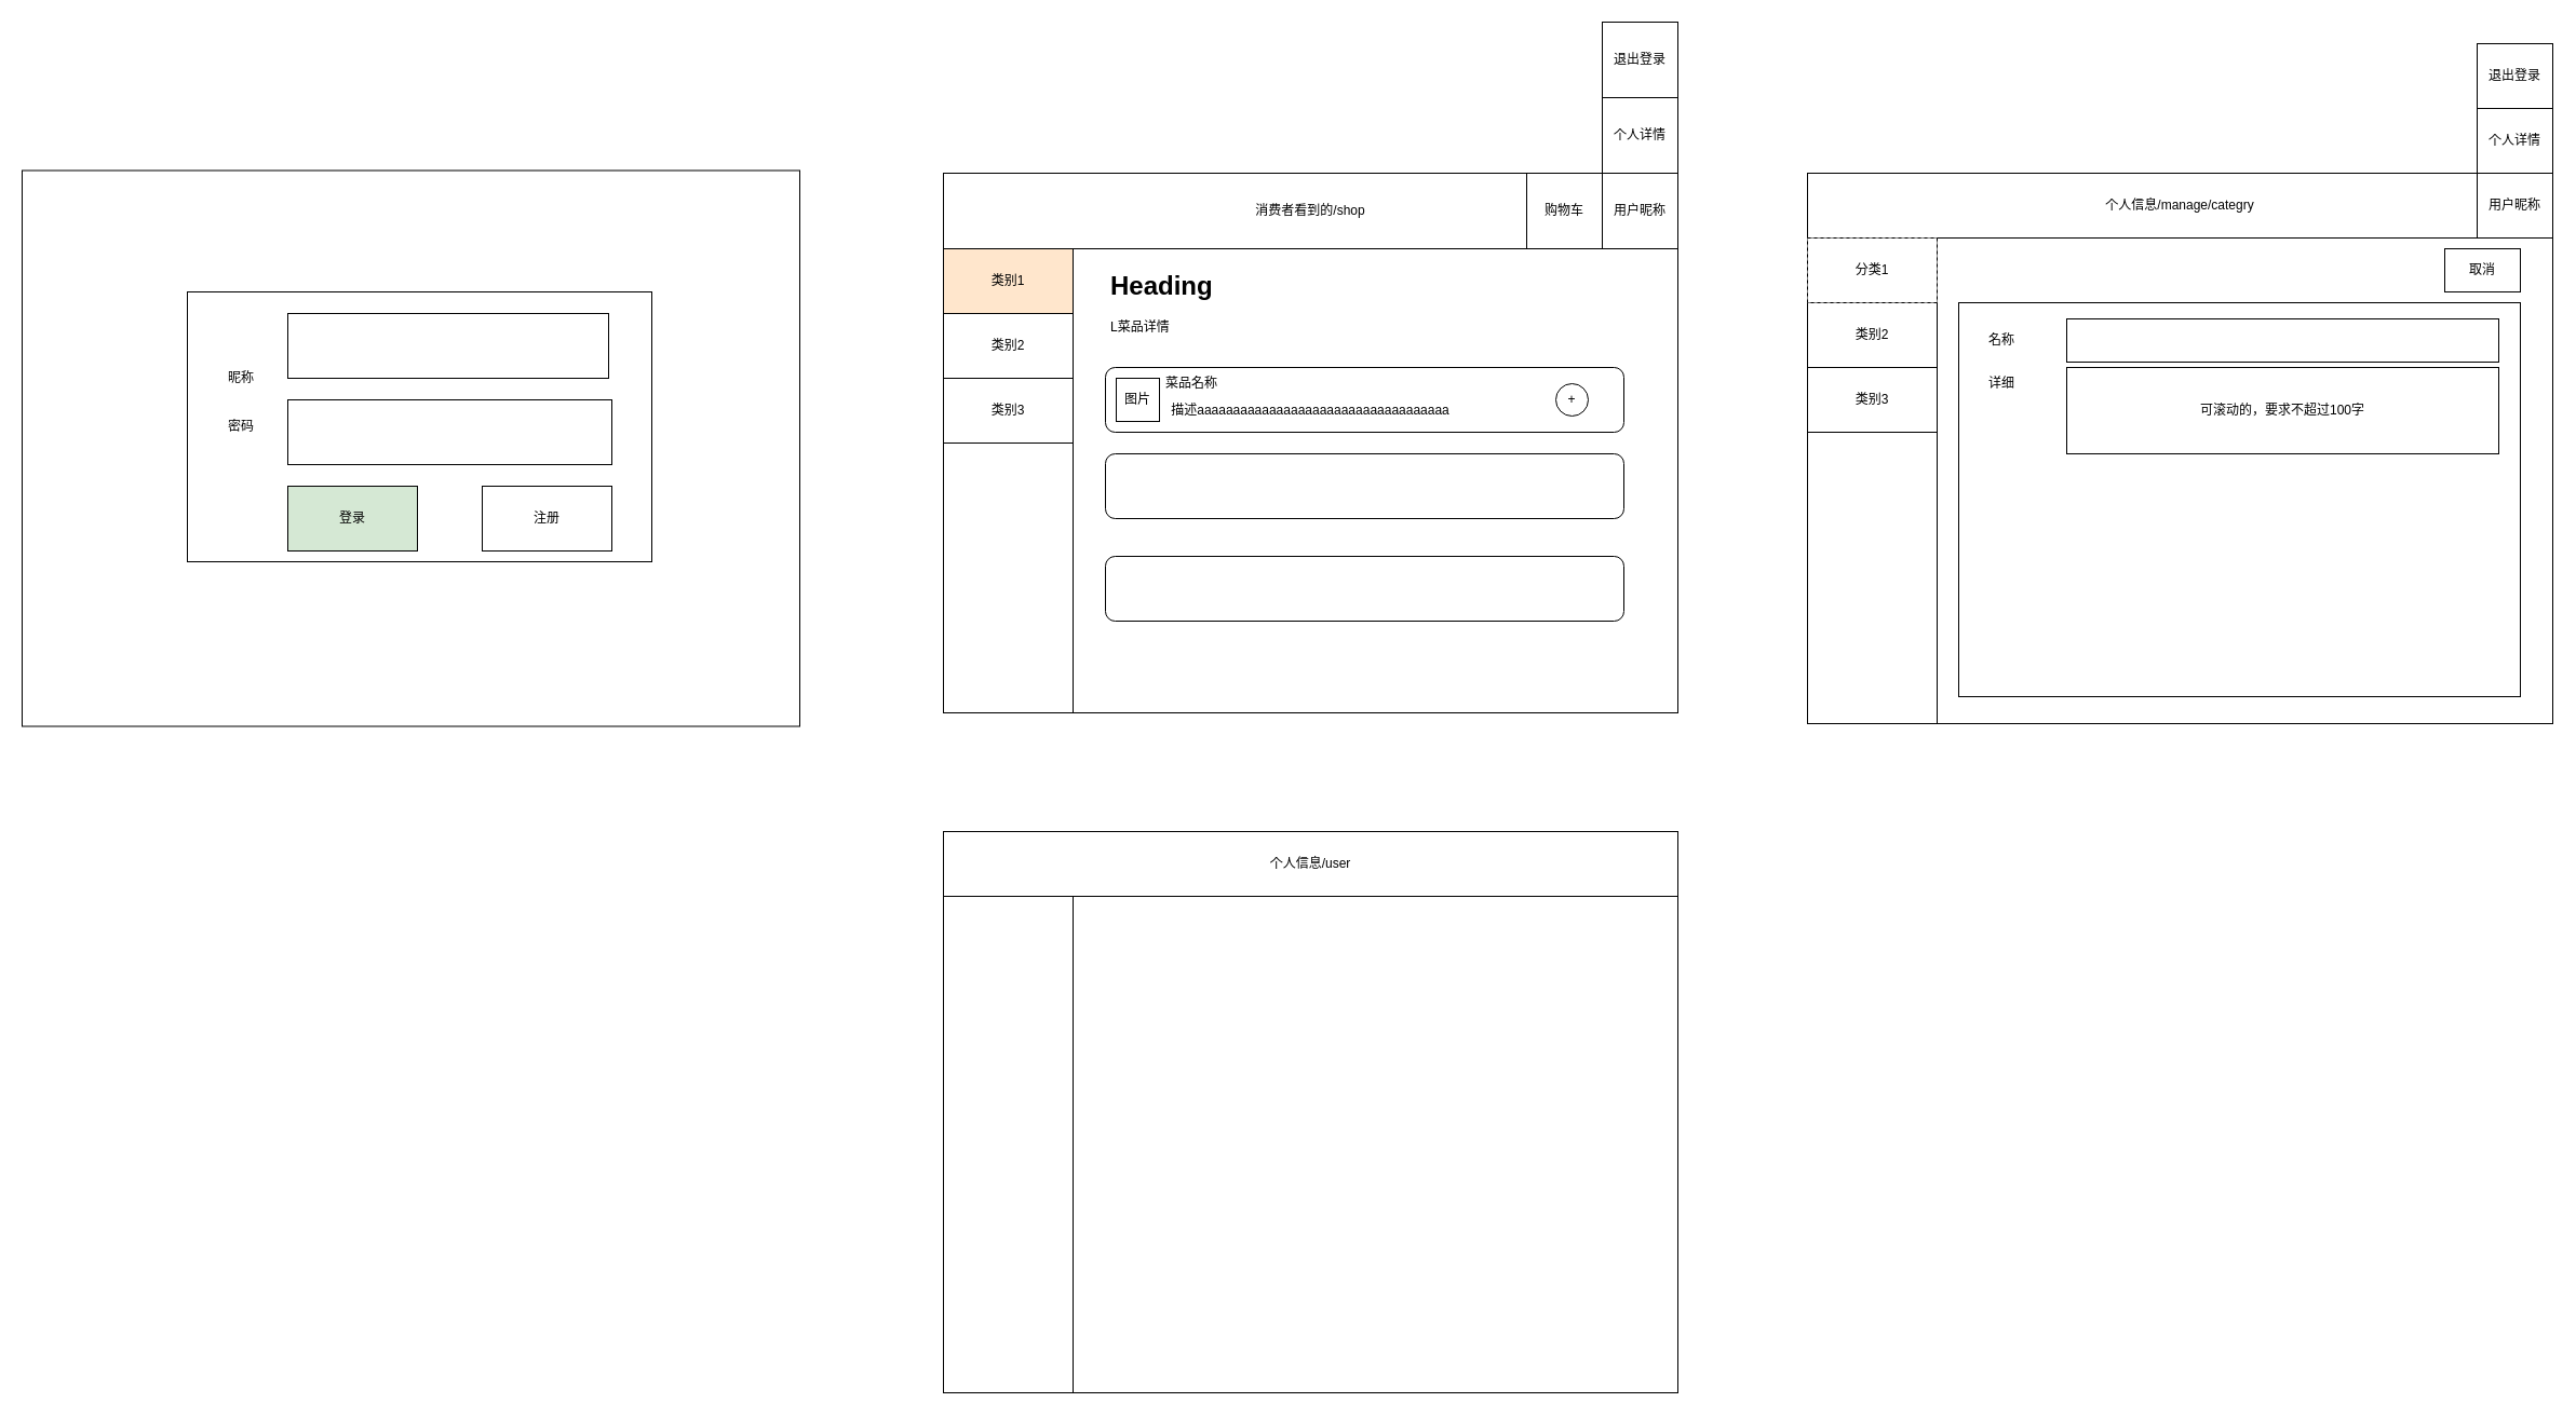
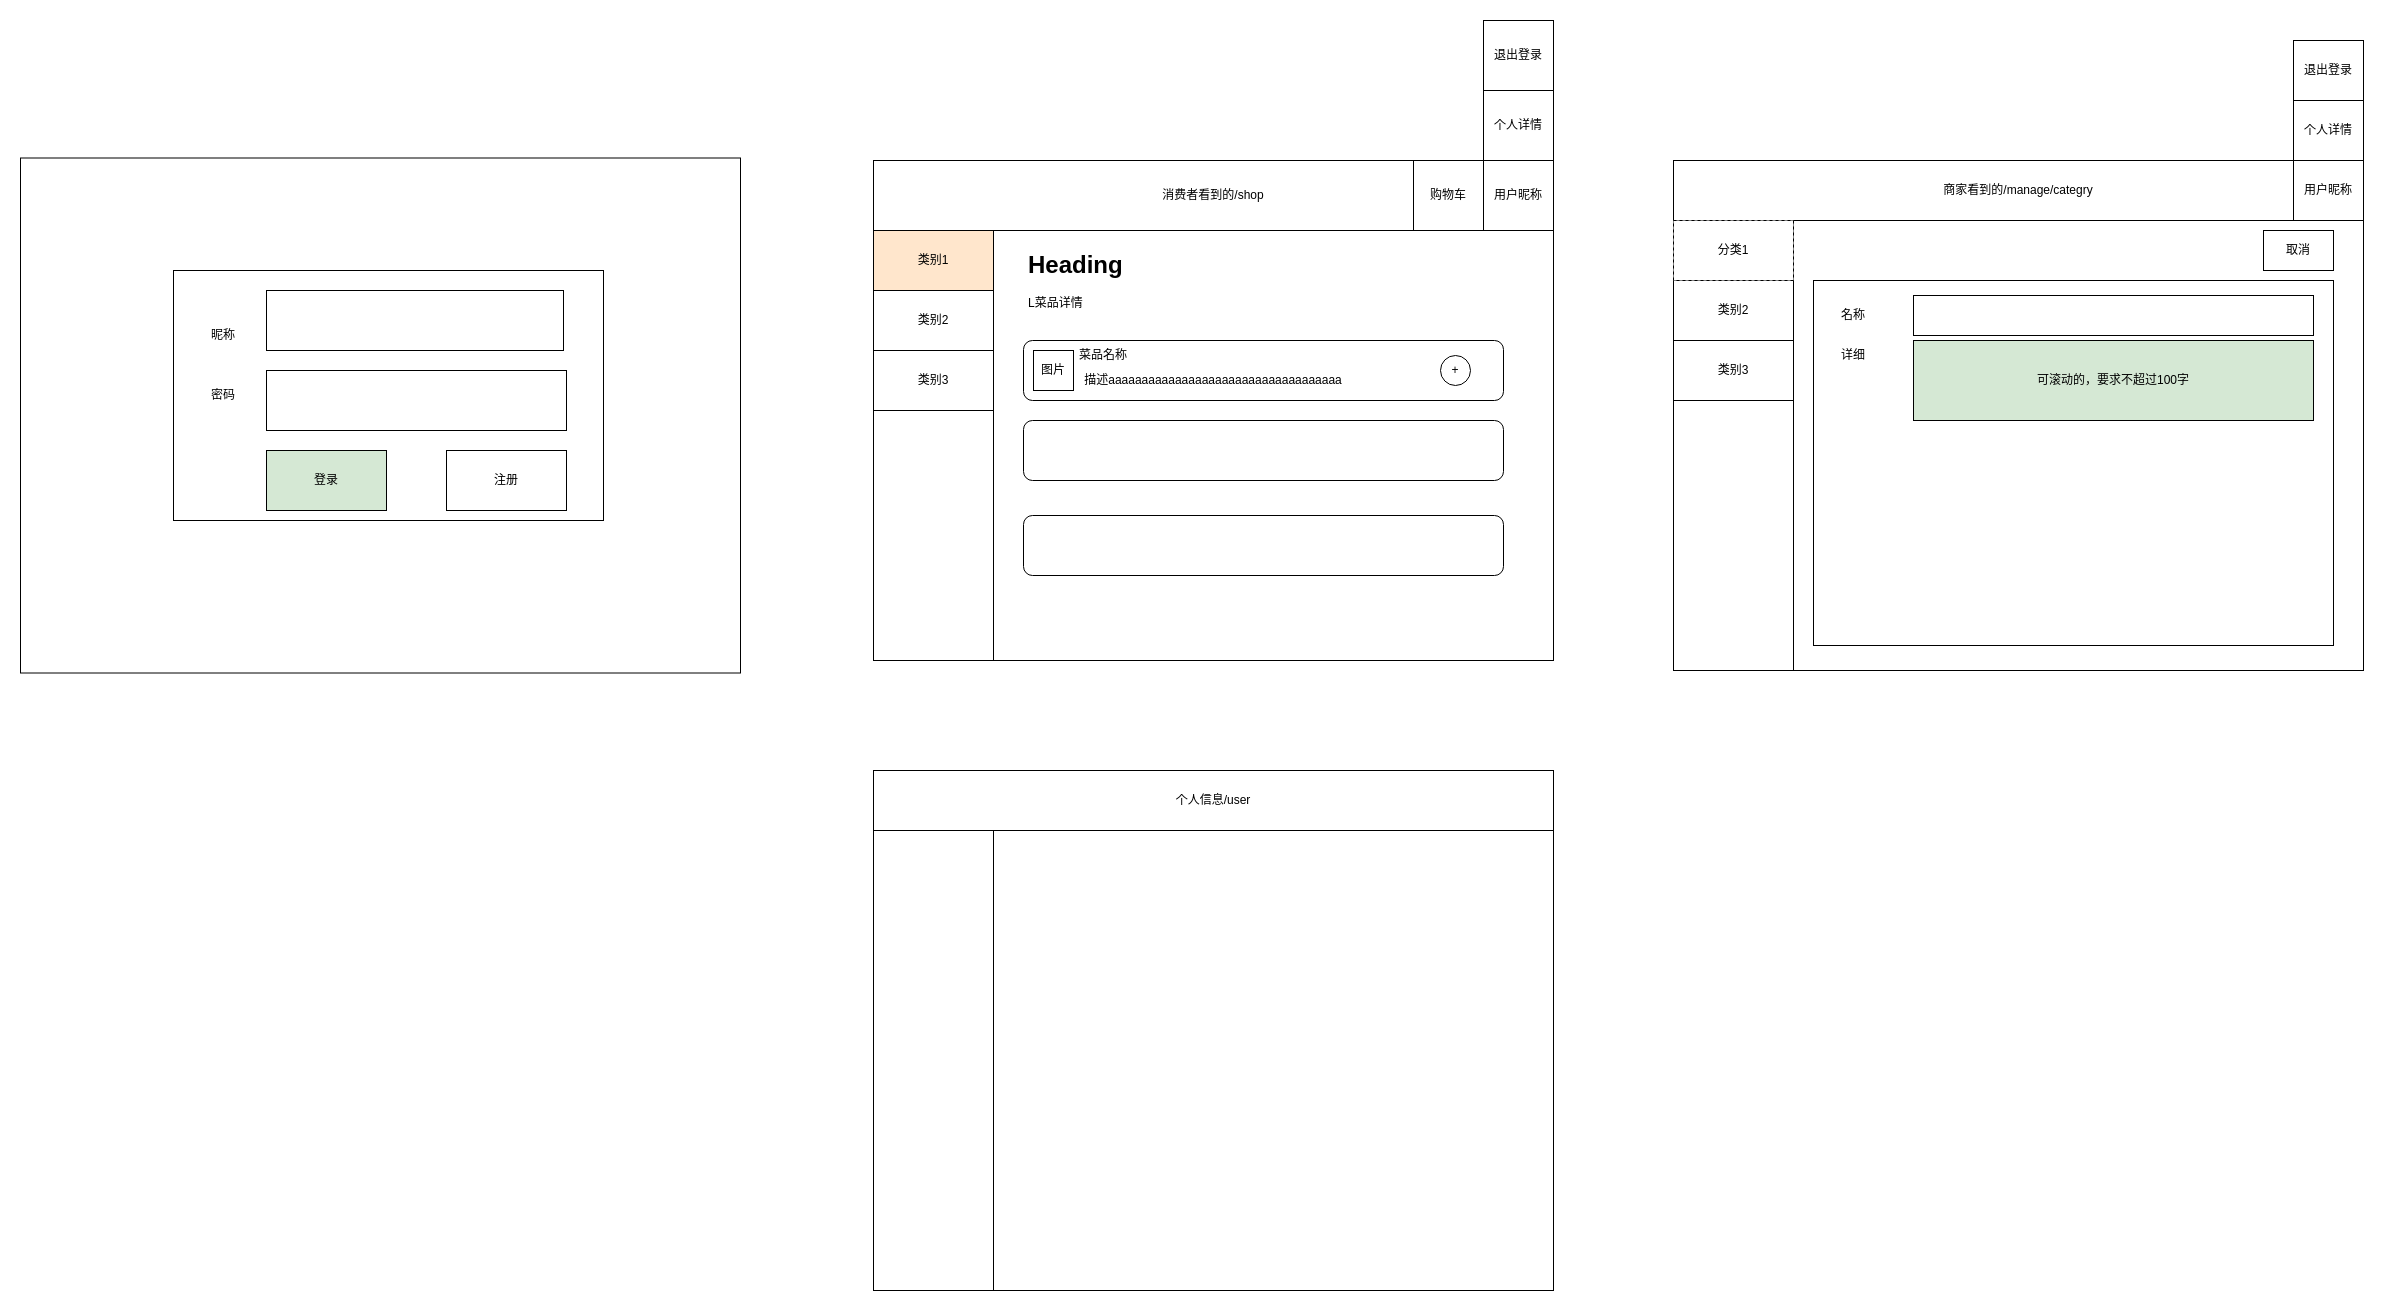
- <mxCell id="17" value="个人信息/manage/categry" style="rounded=0;whiteSpace=wrap;html=1;" vertex="1" parent="1"><mxGeometry x="1673" y="160" width="690" height="60" as="geometry" /></mxCell>
+ <mxCell id="17" value="商家看到的/manage/categry" style="rounded=0;whiteSpace=wrap;html=1;" vertex="1" parent="1"><mxGeometry x="1673" y="160" width="690" height="60" as="geometry" /></mxCell>
- <mxCell id="42" value="昵称" style="text;html=1;strokeColor=none;fillColor=none;align=center;verticalAlign=middle;whiteSpace=wrap;rounded=0;" vertex="1" parent="1"><mxGeometry x="193" y="335" width="60" height="30" as="geometry" /></mxCell>
+ <mxCell id="42" value="昵称" style="text;html=1;strokeColor=none;fillColor=none;align=center;verticalAlign=middle;whiteSpace=wrap;rounded=0;" vertex="1" parent="1"><mxGeometry x="193" y="320" width="60" height="30" as="geometry" /></mxCell>
- <mxCell id="30" value="可滚动的，要求不超过100字" style="rounded=0;whiteSpace=wrap;html=1;" vertex="1" parent="1"><mxGeometry x="1913" y="340" width="400" height="80" as="geometry" /></mxCell>
+ <mxCell id="30" value="可滚动的，要求不超过100字" style="rounded=0;whiteSpace=wrap;html=1;fillColor=#d5e8d4;" vertex="1" parent="1"><mxGeometry x="1913" y="340" width="400" height="80" as="geometry" /></mxCell>
